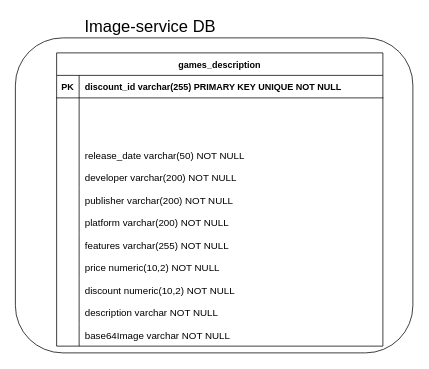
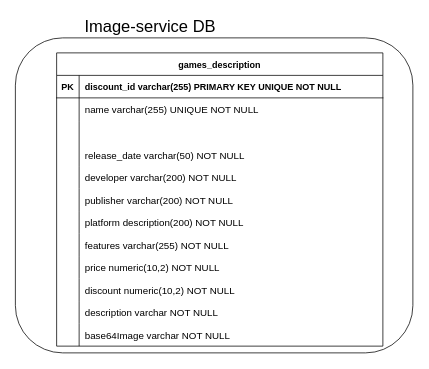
+ <mxCell id="9" value="name varchar(255) UNIQUE NOT NULL" style="shape=partialRectangle;overflow=hidden;connectable=0;fillColor=none;top=0;left=0;bottom=0;right=0;align=left;spacingLeft=6;fontSize=13;" parent="7" vertex="1"><mxGeometry x="30" width="405" height="31" as="geometry"><mxRectangle width="405" height="31" as="alternateBounds" /></mxGeometry></mxCell>
- <mxCell id="23" value="platform varchar(200) NOT NULL" style="shape=partialRectangle;overflow=hidden;connectable=0;fillColor=none;top=0;left=0;bottom=0;right=0;align=left;spacingLeft=6;fontSize=13;" vertex="1" parent="21"><mxGeometry x="30" width="405" height="30" as="geometry"><mxRectangle width="405" height="30" as="alternateBounds" /></mxGeometry></mxCell>
+ <mxCell id="23" value="platform description(200) NOT NULL" style="shape=partialRectangle;overflow=hidden;connectable=0;fillColor=none;top=0;left=0;bottom=0;right=0;align=left;spacingLeft=6;fontSize=13;" vertex="1" parent="21"><mxGeometry x="30" width="405" height="30" as="geometry"><mxRectangle width="405" height="30" as="alternateBounds" /></mxGeometry></mxCell>
